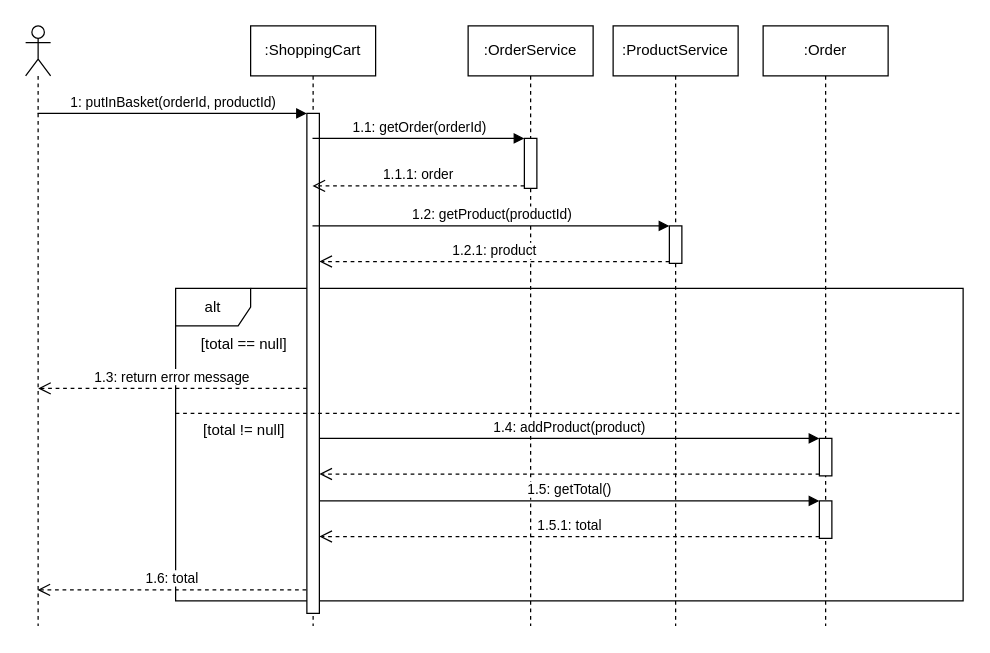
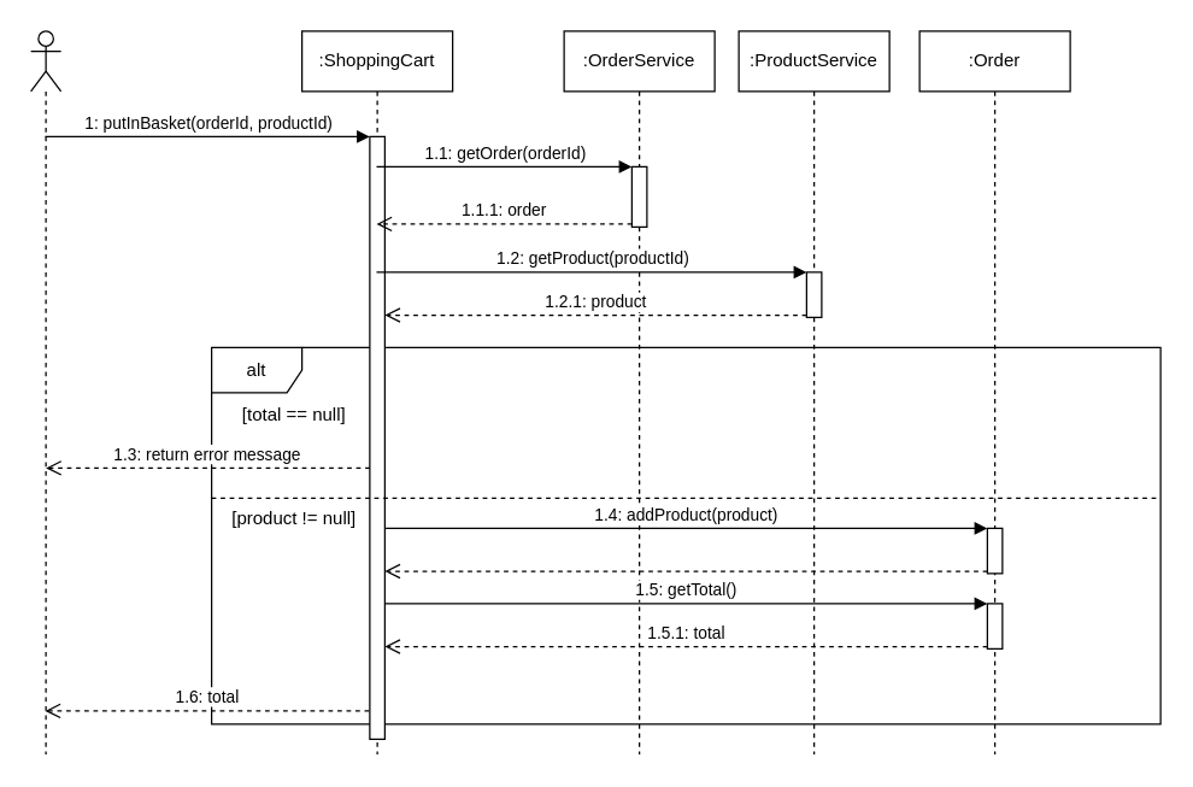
- <mxCell id="22" value="[total != null]" style="text;html=1;strokeColor=none;fillColor=none;align=center;verticalAlign=middle;whiteSpace=wrap;rounded=0;" vertex="1" parent="1"><mxGeometry x="150" y="334" width="90" height="20" as="geometry" /></mxCell>
+ <mxCell id="22" value="[product != null]" style="text;html=1;strokeColor=none;fillColor=none;align=center;verticalAlign=middle;whiteSpace=wrap;rounded=0;" vertex="1" parent="1"><mxGeometry x="150" y="334" width="90" height="20" as="geometry" /></mxCell>
